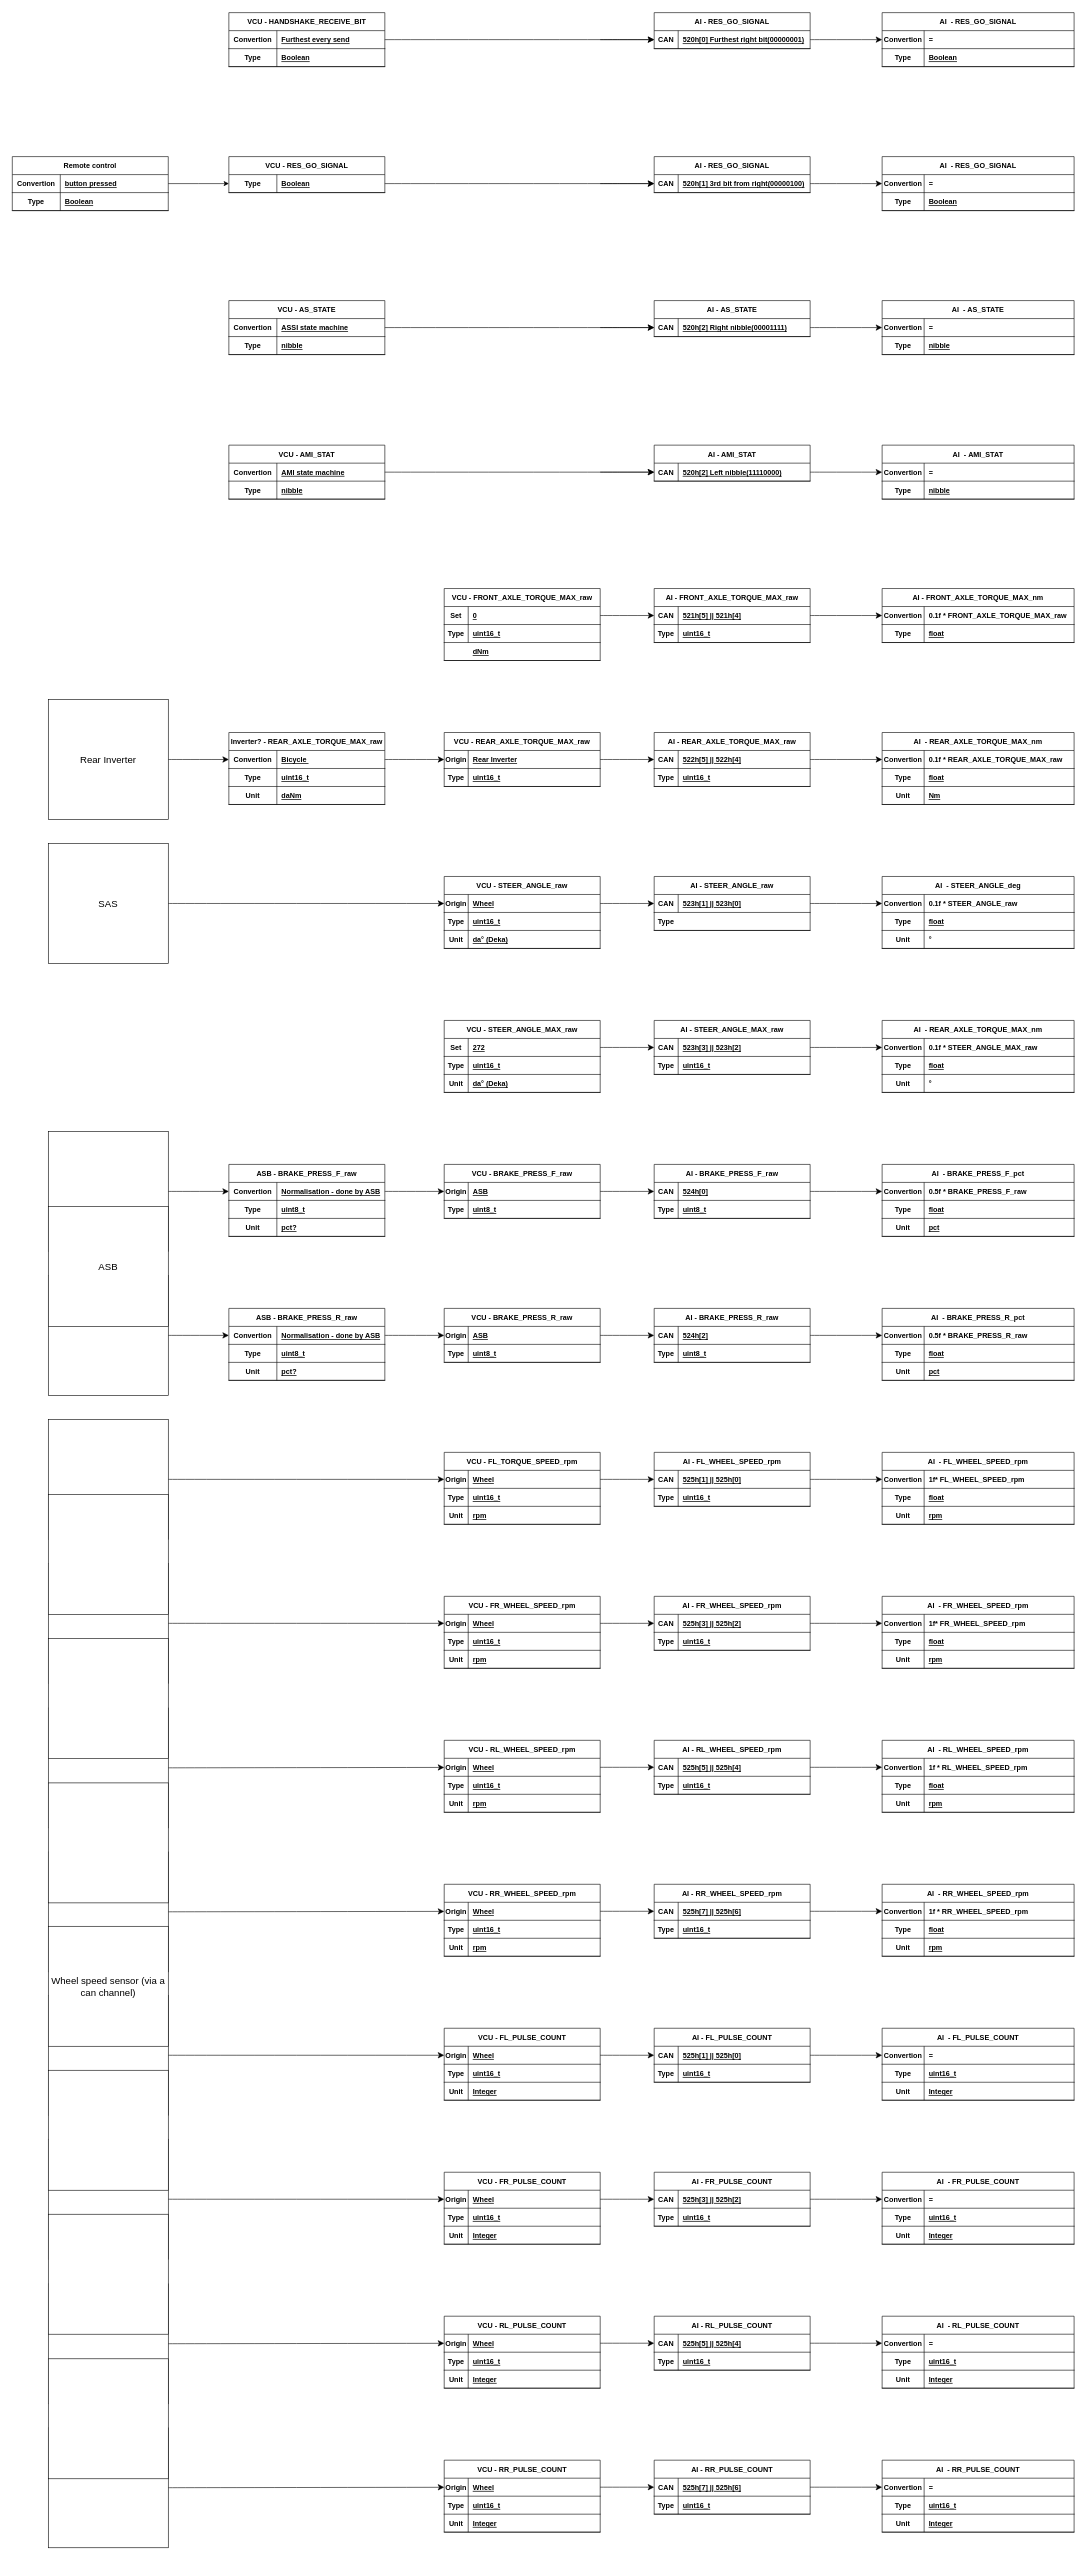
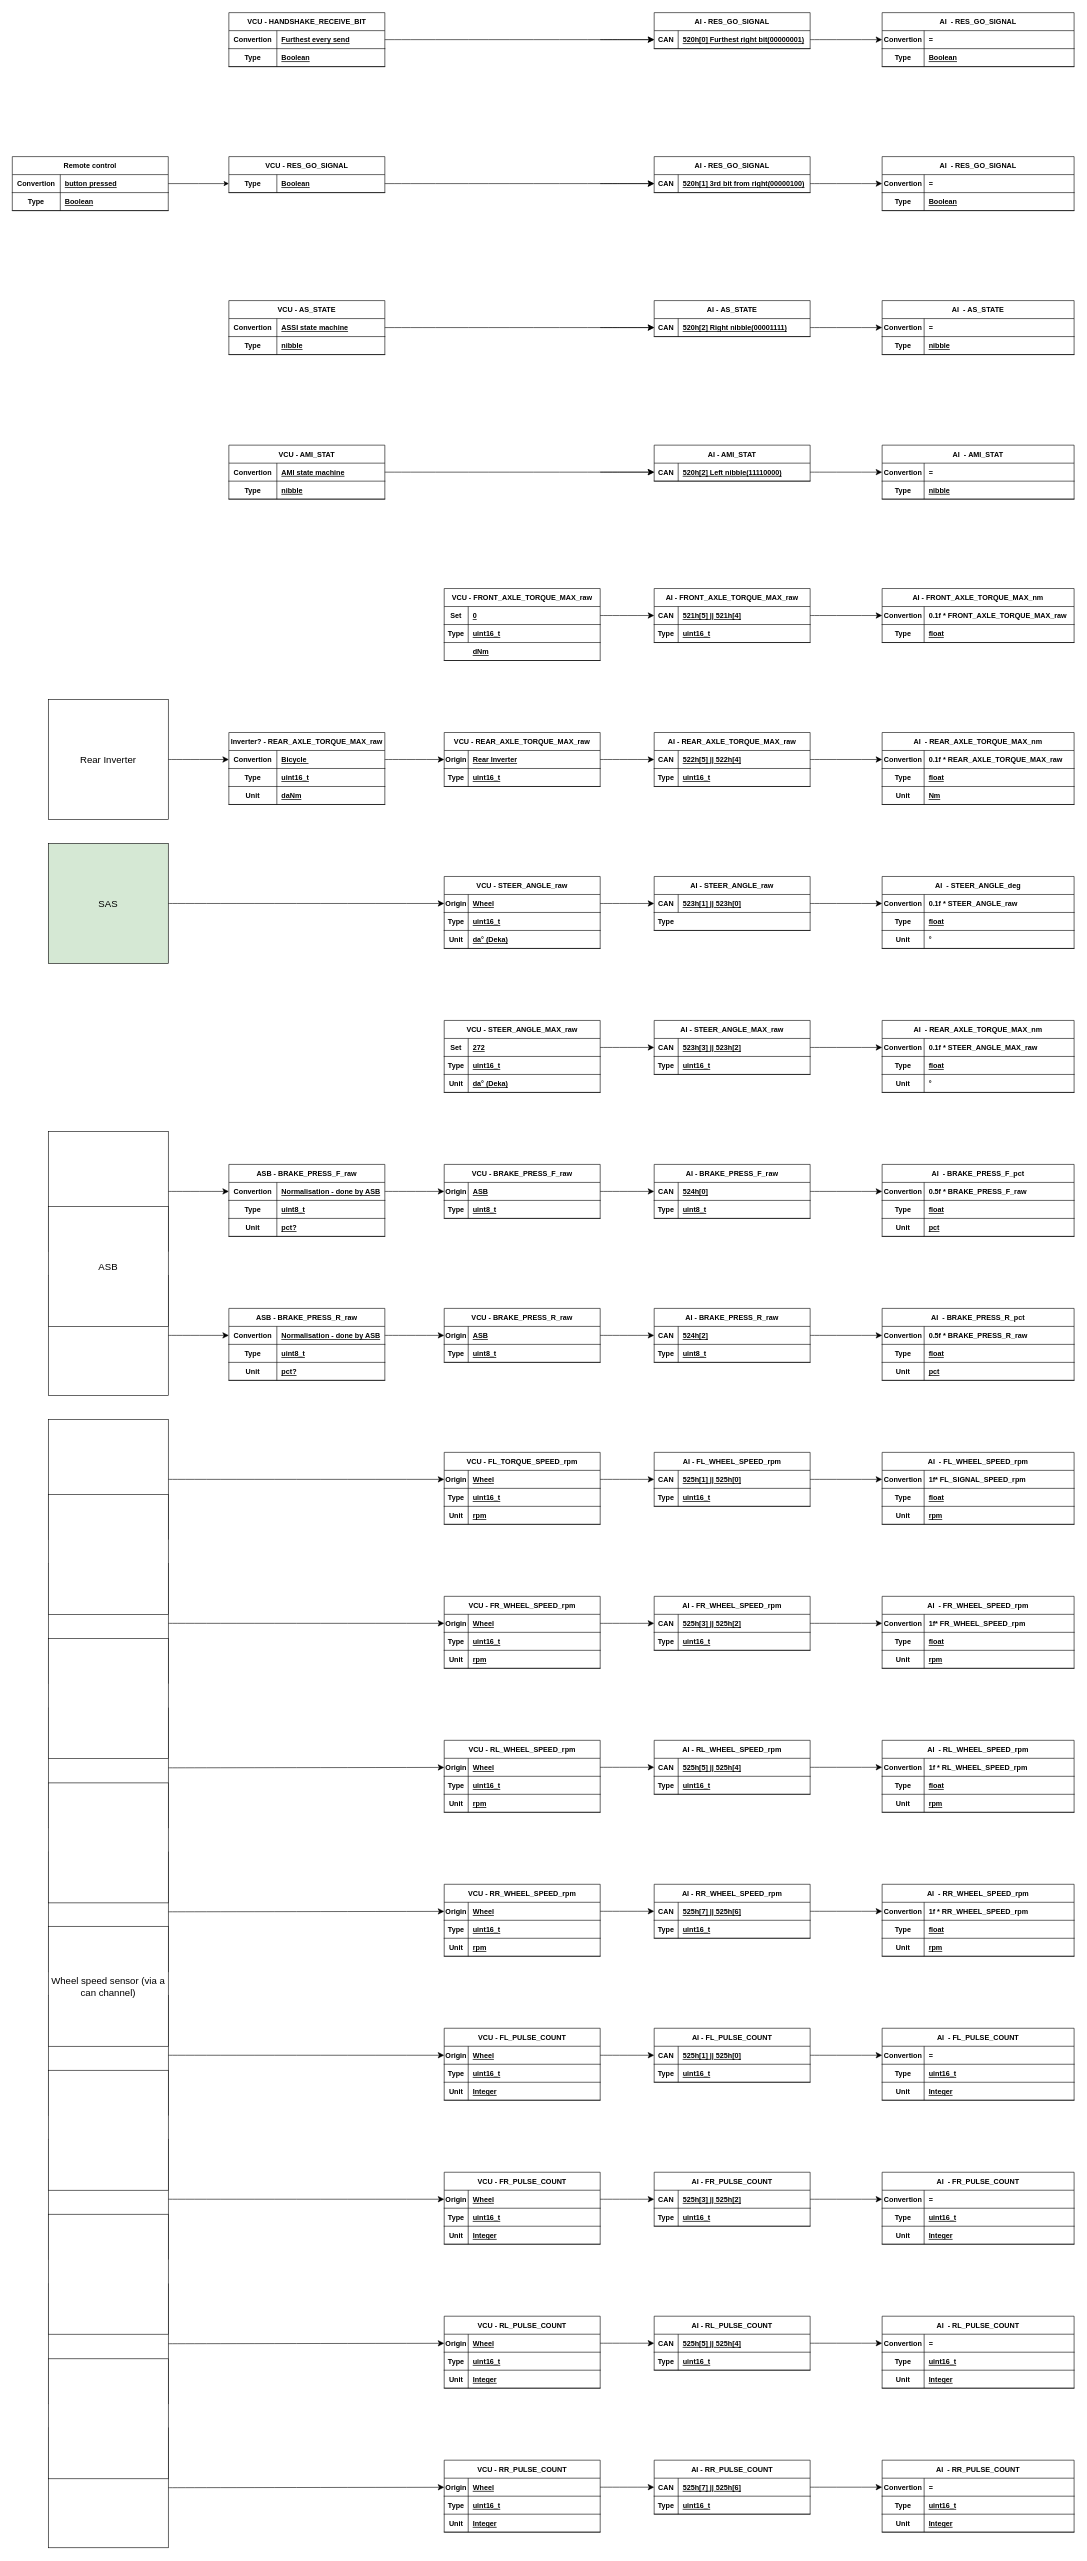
- <mxCell id="95" value="SAS" style="whiteSpace=wrap;html=1;aspect=fixed;fontSize=16;" parent="1" vertex="1"><mxGeometry x="80" y="1405" width="200" height="200" as="geometry" /></mxCell>
+ <mxCell id="95" value="SAS" style="whiteSpace=wrap;html=1;aspect=fixed;fontSize=16;fillColor=#d5e8d4;" parent="1" vertex="1"><mxGeometry x="80" y="1405" width="200" height="200" as="geometry" /></mxCell>
- <mxCell id="265" value="1f* FL_WHEEL_SPEED_rpm" style="shape=partialRectangle;overflow=hidden;connectable=0;fillColor=none;top=0;left=0;bottom=0;right=0;align=left;spacingLeft=6;fontStyle=1;" parent="263" vertex="1"><mxGeometry x="70" width="250" height="30" as="geometry"><mxRectangle width="250" height="30" as="alternateBounds" /></mxGeometry></mxCell>
+ <mxCell id="265" value="1f* FL_SIGNAL_SPEED_rpm" style="shape=partialRectangle;overflow=hidden;connectable=0;fillColor=none;top=0;left=0;bottom=0;right=0;align=left;spacingLeft=6;fontStyle=1;" parent="263" vertex="1"><mxGeometry x="70" width="250" height="30" as="geometry"><mxRectangle width="250" height="30" as="alternateBounds" /></mxGeometry></mxCell>
